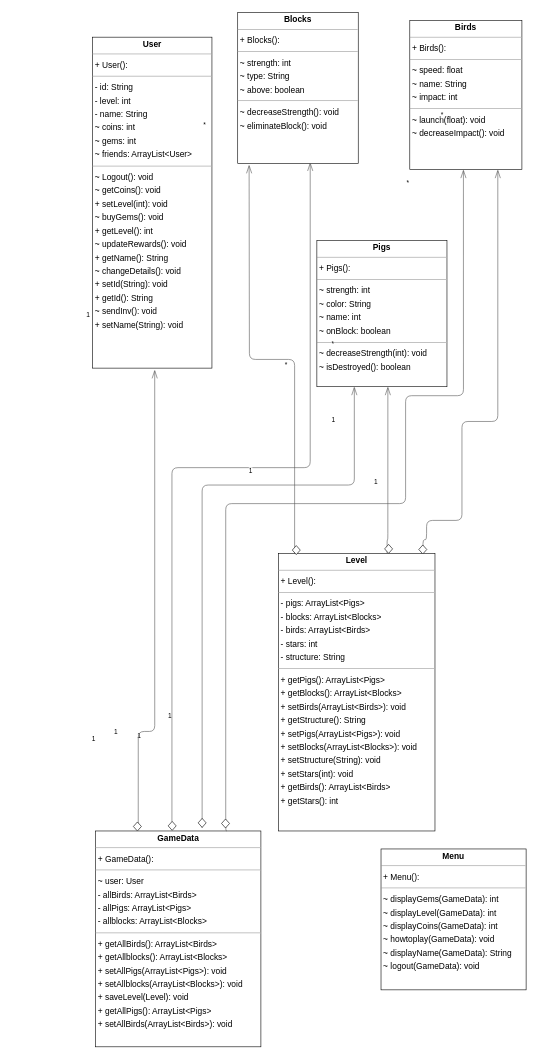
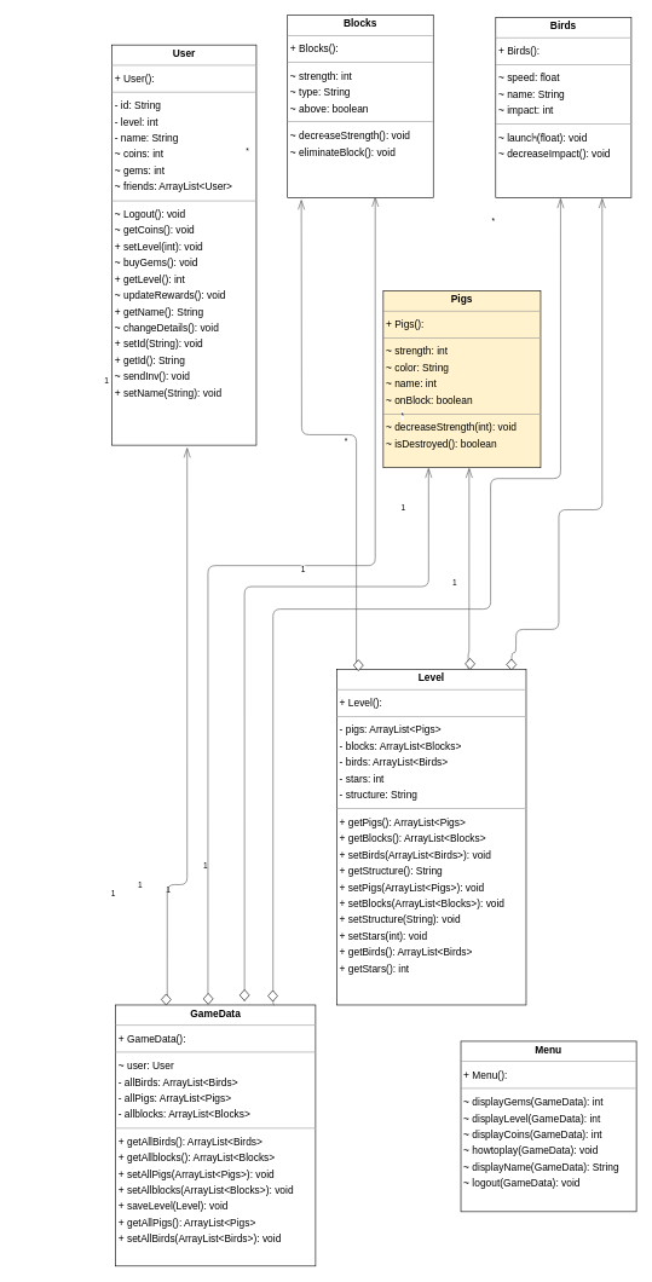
- <mxCell id="2" value="&lt;p style=&quot;margin:0px;margin-top:4px;text-align:center;&quot;&gt;&lt;b&gt;Birds&lt;/b&gt;&lt;/p&gt;&lt;hr size=&quot;1&quot;/&gt;&lt;p style=&quot;margin:0 0 0 4px;line-height:1.6;&quot;&gt;+ Birds(): &lt;/p&gt;&lt;hr size=&quot;1&quot;/&gt;&lt;p style=&quot;margin:0 0 0 4px;line-height:1.6;&quot;&gt;~ speed: float&lt;br/&gt;~ name: String&lt;br/&gt;~ impact: int&lt;/p&gt;&lt;hr size=&quot;1&quot;/&gt;&lt;p style=&quot;margin:0 0 0 4px;line-height:1.6;&quot;&gt;~ launch(float): void&lt;br/&gt;~ decreaseImpact(): void&lt;/p&gt;" style="verticalAlign=top;align=left;overflow=fill;fontSize=14;fontFamily=Helvetica;html=1;rounded=0;shadow=0;comic=0;labelBackgroundColor=none;strokeWidth=1;" parent="1" vertex="1"><mxGeometry x="549" y="33" width="187" height="249" as="geometry" /></mxCell>
+ <mxCell id="2" value="&lt;p style=&quot;margin:0px;margin-top:4px;text-align:center;&quot;&gt;&lt;b&gt;Birds&lt;/b&gt;&lt;/p&gt;&lt;hr size=&quot;1&quot;/&gt;&lt;p style=&quot;margin:0 0 0 4px;line-height:1.6;&quot;&gt;+ Birds(): &lt;/p&gt;&lt;hr size=&quot;1&quot;/&gt;&lt;p style=&quot;margin:0 0 0 4px;line-height:1.6;&quot;&gt;~ speed: float&lt;br/&gt;~ name: String&lt;br/&gt;~ impact: int&lt;/p&gt;&lt;hr size=&quot;1&quot;/&gt;&lt;p style=&quot;margin:0 0 0 4px;line-height:1.6;&quot;&gt;~ launch(float): void&lt;br/&gt;~ decreaseImpact(): void&lt;/p&gt;" style="verticalAlign=top;align=left;overflow=fill;fontSize=14;fontFamily=Helvetica;html=1;rounded=0;shadow=0;comic=0;labelBackgroundColor=none;strokeWidth=1;" parent="1" vertex="1"><mxGeometry x="549" y="23" width="187" height="249" as="geometry" /></mxCell>
- <mxCell id="7" value="&lt;p style=&quot;margin:0px;margin-top:4px;text-align:center;&quot;&gt;&lt;b&gt;Pigs&lt;/b&gt;&lt;/p&gt;&lt;hr size=&quot;1&quot;/&gt;&lt;p style=&quot;margin:0 0 0 4px;line-height:1.6;&quot;&gt;+ Pigs(): &lt;/p&gt;&lt;hr size=&quot;1&quot;/&gt;&lt;p style=&quot;margin:0 0 0 4px;line-height:1.6;&quot;&gt;~ strength: int&lt;br/&gt;~ color: String&lt;br/&gt;~ name: int&lt;br/&gt;~ onBlock: boolean&lt;/p&gt;&lt;hr size=&quot;1&quot;/&gt;&lt;p style=&quot;margin:0 0 0 4px;line-height:1.6;&quot;&gt;~ decreaseStrength(int): void&lt;br/&gt;~ isDestroyed(): boolean&lt;/p&gt;" style="verticalAlign=top;align=left;overflow=fill;fontSize=14;fontFamily=Helvetica;html=1;rounded=0;shadow=0;comic=0;labelBackgroundColor=none;strokeWidth=1;" parent="1" vertex="1"><mxGeometry x="394" y="400" width="217" height="244" as="geometry" /></mxCell>
+ <mxCell id="7" value="&lt;p style=&quot;margin:0px;margin-top:4px;text-align:center;&quot;&gt;&lt;b&gt;Pigs&lt;/b&gt;&lt;/p&gt;&lt;hr size=&quot;1&quot;/&gt;&lt;p style=&quot;margin:0 0 0 4px;line-height:1.6;&quot;&gt;+ Pigs(): &lt;/p&gt;&lt;hr size=&quot;1&quot;/&gt;&lt;p style=&quot;margin:0 0 0 4px;line-height:1.6;&quot;&gt;~ strength: int&lt;br/&gt;~ color: String&lt;br/&gt;~ name: int&lt;br/&gt;~ onBlock: boolean&lt;/p&gt;&lt;hr size=&quot;1&quot;/&gt;&lt;p style=&quot;margin:0 0 0 4px;line-height:1.6;&quot;&gt;~ decreaseStrength(int): void&lt;br/&gt;~ isDestroyed(): boolean&lt;/p&gt;" style="verticalAlign=top;align=left;overflow=fill;fontSize=14;fontFamily=Helvetica;html=1;rounded=0;shadow=0;comic=0;labelBackgroundColor=none;strokeWidth=1;fillColor=#fff2cc;" parent="1" vertex="1"><mxGeometry x="394" y="400" width="217" height="244" as="geometry" /></mxCell>
- <mxCell id="6" value="&lt;p style=&quot;margin:0px;margin-top:4px;text-align:center;&quot;&gt;&lt;b&gt;Menu&lt;/b&gt;&lt;/p&gt;&lt;hr size=&quot;1&quot;/&gt;&lt;p style=&quot;margin:0 0 0 4px;line-height:1.6;&quot;&gt;+ Menu(): &lt;/p&gt;&lt;hr size=&quot;1&quot;/&gt;&lt;p style=&quot;margin:0 0 0 4px;line-height:1.6;&quot;&gt;~ displayGems(GameData): int&lt;br/&gt;~ displayLevel(GameData): int&lt;br/&gt;~ displayCoins(GameData): int&lt;br/&gt;~ howtoplay(GameData): void&lt;br/&gt;~ displayName(GameData): String&lt;br/&gt;~ logout(GameData): void&lt;/p&gt;" style="verticalAlign=top;align=left;overflow=fill;fontSize=14;fontFamily=Helvetica;html=1;rounded=0;shadow=0;comic=0;labelBackgroundColor=none;strokeWidth=1;" parent="1" vertex="1"><mxGeometry x="501" y="1415" width="242" height="235" as="geometry" /></mxCell>
+ <mxCell id="6" value="&lt;p style=&quot;margin:0px;margin-top:4px;text-align:center;&quot;&gt;&lt;b&gt;Menu&lt;/b&gt;&lt;/p&gt;&lt;hr size=&quot;1&quot;/&gt;&lt;p style=&quot;margin:0 0 0 4px;line-height:1.6;&quot;&gt;+ Menu(): &lt;/p&gt;&lt;hr size=&quot;1&quot;/&gt;&lt;p style=&quot;margin:0 0 0 4px;line-height:1.6;&quot;&gt;~ displayGems(GameData): int&lt;br/&gt;~ displayLevel(GameData): int&lt;br/&gt;~ displayCoins(GameData): int&lt;br/&gt;~ howtoplay(GameData): void&lt;br/&gt;~ displayName(GameData): String&lt;br/&gt;~ logout(GameData): void&lt;/p&gt;" style="verticalAlign=top;align=left;overflow=fill;fontSize=14;fontFamily=Helvetica;html=1;rounded=0;shadow=0;comic=0;labelBackgroundColor=none;strokeWidth=1;" parent="1" vertex="1"><mxGeometry x="501" y="1435" width="242" height="235" as="geometry" /></mxCell>
